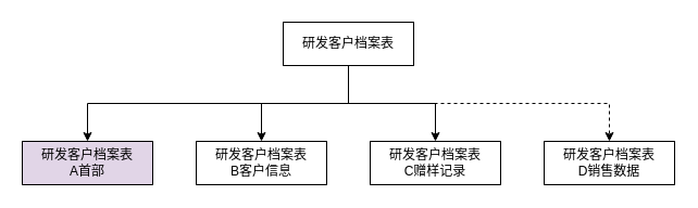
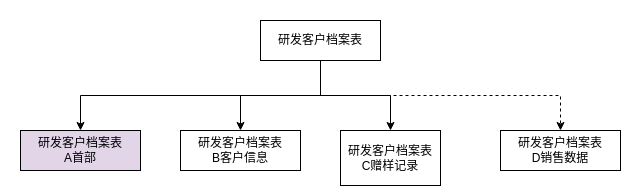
- <mxCell id="8" value="研发客户档案表&lt;br&gt;C赠样记录" style="rounded=0;whiteSpace=wrap;html=1;" vertex="1" parent="1"><mxGeometry x="340" y="130" width="120" height="40" as="geometry" /></mxCell>
+ <mxCell id="8" value="研发客户档案表&lt;br&gt;C赠样记录" style="rounded=0;whiteSpace=wrap;html=1;" vertex="1" parent="1"><mxGeometry x="340" y="130" width="100" height="55" as="geometry" /></mxCell>
